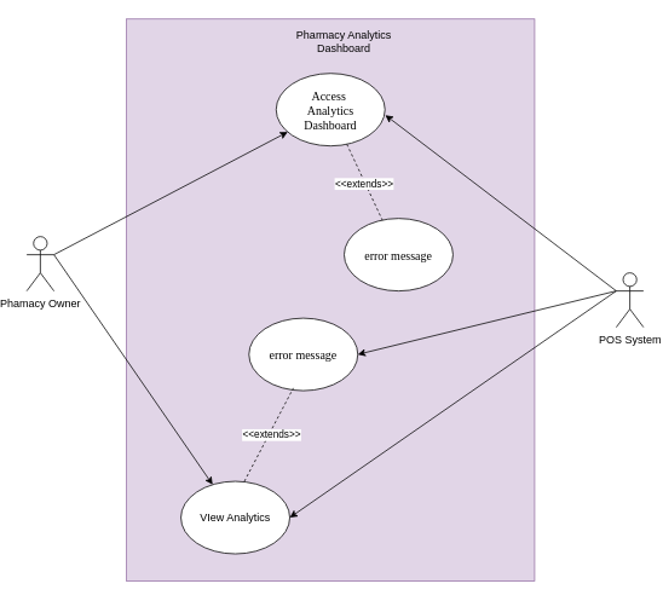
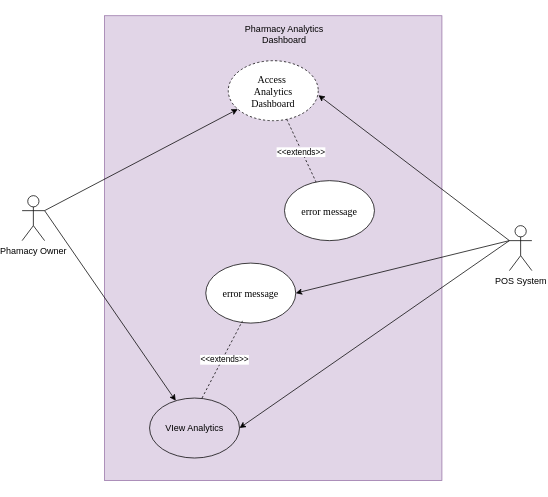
- <mxCell id="8" value="&lt;span style=&quot;text-align: start; font-size: 10pt; font-family: &amp;quot;Times New Roman&amp;quot;, serif;&quot; lang=&quot;EN-US&quot;&gt;Access&amp;nbsp;&lt;/span&gt;&lt;span style=&quot;font-size: medium; text-align: start;&quot;&gt;&lt;/span&gt;&lt;br&gt;&lt;span style=&quot;font-size: medium; text-align: start;&quot;&gt;&lt;/span&gt;&lt;div&gt;&lt;span style=&quot;text-align: start; font-size: 10pt; font-family: &amp;quot;Times New Roman&amp;quot;, serif;&quot; lang=&quot;EN-US&quot;&gt;Analytics&lt;/span&gt;&lt;/div&gt;&lt;div&gt;&lt;span style=&quot;text-align: start; font-size: 10pt; font-family: &amp;quot;Times New Roman&amp;quot;, serif;&quot; lang=&quot;EN-US&quot;&gt;Dashboard&lt;/span&gt;&lt;/div&gt;" style="ellipse;whiteSpace=wrap;html=1;" parent="1" vertex="1"><mxGeometry x="295" y="80" width="120" height="80" as="geometry" /></mxCell>
+ <mxCell id="8" value="&lt;span style=&quot;text-align: start; font-size: 10pt; font-family: &amp;quot;Times New Roman&amp;quot;, serif;&quot; lang=&quot;EN-US&quot;&gt;Access&amp;nbsp;&lt;/span&gt;&lt;span style=&quot;font-size: medium; text-align: start;&quot;&gt;&lt;/span&gt;&lt;br&gt;&lt;span style=&quot;font-size: medium; text-align: start;&quot;&gt;&lt;/span&gt;&lt;div&gt;&lt;span style=&quot;text-align: start; font-size: 10pt; font-family: &amp;quot;Times New Roman&amp;quot;, serif;&quot; lang=&quot;EN-US&quot;&gt;Analytics&lt;/span&gt;&lt;/div&gt;&lt;div&gt;&lt;span style=&quot;text-align: start; font-size: 10pt; font-family: &amp;quot;Times New Roman&amp;quot;, serif;&quot; lang=&quot;EN-US&quot;&gt;Dashboard&lt;/span&gt;&lt;/div&gt;" style="ellipse;whiteSpace=wrap;html=1;dashed=1;" parent="1" vertex="1"><mxGeometry x="295" y="80" width="120" height="80" as="geometry" /></mxCell>
- <mxCell id="9" value="VIew Analytics" style="ellipse;whiteSpace=wrap;html=1;" parent="1" vertex="1"><mxGeometry x="190" y="530" width="120" height="80" as="geometry" /></mxCell>
+ <mxCell id="9" value="VIew Analytics" style="ellipse;whiteSpace=wrap;html=1;fillColor=#e1d5e7;" parent="1" vertex="1"><mxGeometry x="190" y="530" width="120" height="80" as="geometry" /></mxCell>
